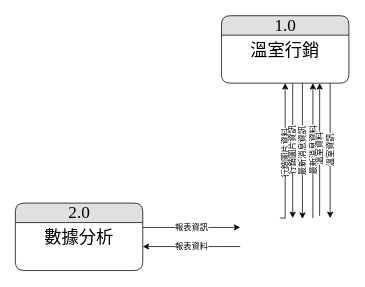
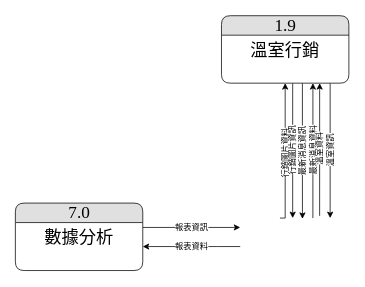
- <mxCell id="9" value="1.0" style="swimlane;html=1;fontStyle=0;childLayout=stackLayout;horizontal=1;startSize=26;fillColor=#E0E0E0;horizontalStack=0;resizeParent=1;resizeLast=0;collapsible=1;marginBottom=0;swimlaneFillColor=#ffffff;align=center;rounded=1;shadow=0;comic=0;labelBackgroundColor=none;strokeWidth=1;fontFamily=Verdana;fontSize=23;strokeColor=#000000;" parent="1" vertex="1"><mxGeometry x="295" y="20" width="170" height="90" as="geometry" /></mxCell>
+ <mxCell id="9" value="1.9" style="swimlane;html=1;fontStyle=0;childLayout=stackLayout;horizontal=1;startSize=26;fillColor=#E0E0E0;horizontalStack=0;resizeParent=1;resizeLast=0;collapsible=1;marginBottom=0;swimlaneFillColor=#ffffff;align=center;rounded=1;shadow=0;comic=0;labelBackgroundColor=none;strokeWidth=1;fontFamily=Verdana;fontSize=23;strokeColor=#000000;" parent="1" vertex="1"><mxGeometry x="295" y="20" width="170" height="90" as="geometry" /></mxCell>
- <mxCell id="12" value="2.0" style="swimlane;html=1;fontStyle=0;childLayout=stackLayout;horizontal=1;startSize=26;fillColor=#E0E0E0;horizontalStack=0;resizeParent=1;resizeLast=0;collapsible=1;marginBottom=0;swimlaneFillColor=#ffffff;align=center;rounded=1;shadow=0;comic=0;labelBackgroundColor=none;strokeWidth=1;fontFamily=Verdana;fontSize=23;strokeColor=#000000;" parent="1" vertex="1"><mxGeometry x="20" y="270" width="170" height="90" as="geometry" /></mxCell>
+ <mxCell id="12" value="7.0" style="swimlane;html=1;fontStyle=0;childLayout=stackLayout;horizontal=1;startSize=26;fillColor=#E0E0E0;horizontalStack=0;resizeParent=1;resizeLast=0;collapsible=1;marginBottom=0;swimlaneFillColor=#ffffff;align=center;rounded=1;shadow=0;comic=0;labelBackgroundColor=none;strokeWidth=1;fontFamily=Verdana;fontSize=23;strokeColor=#000000;" parent="1" vertex="1"><mxGeometry x="20" y="270" width="170" height="90" as="geometry" /></mxCell>
